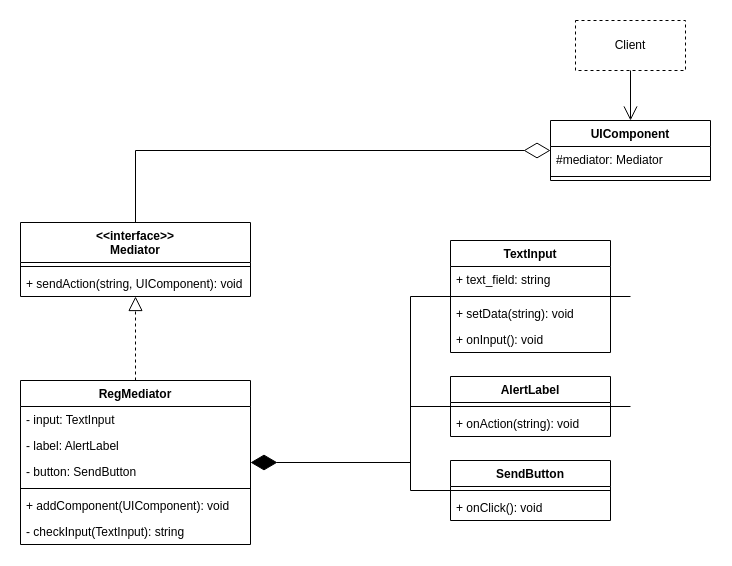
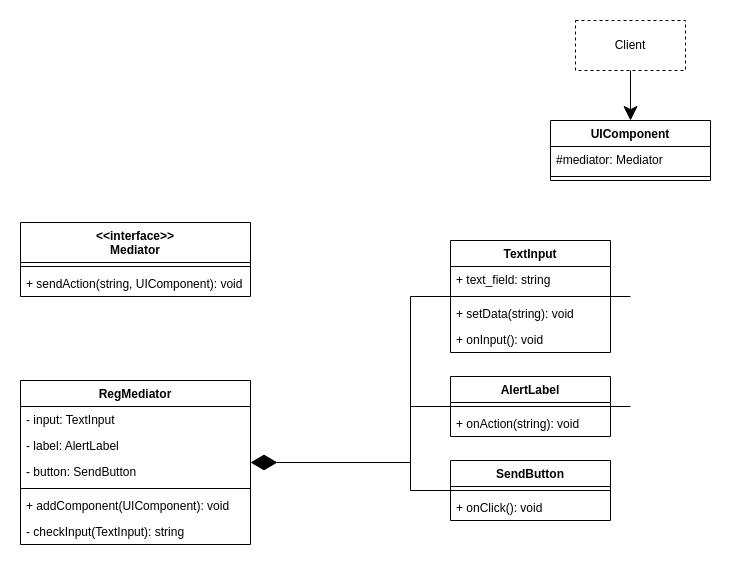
- <mxCell id="34" value="" style="endArrow=open;endFill=1;endSize=12;html=1;rounded=0;" edge="1" parent="1" source="2" target="6"><mxGeometry width="160" relative="1" as="geometry"><mxPoint x="320" y="80" as="sourcePoint" /><mxPoint x="480" y="80" as="targetPoint" /></mxGeometry></mxCell>
+ <mxCell id="34" value="" style="endArrow=classic;endFill=1;endSize=12;html=1;rounded=0;" edge="1" parent="1" source="2" target="6"><mxGeometry width="160" relative="1" as="geometry"><mxPoint x="320" y="80" as="sourcePoint" /><mxPoint x="480" y="80" as="targetPoint" /></mxGeometry></mxCell>
- <mxCell id="33" value="" style="endArrow=diamondThin;endFill=0;endSize=24;html=1;rounded=0;" edge="1" parent="1" source="3" target="6"><mxGeometry width="160" relative="1" as="geometry"><mxPoint x="200" y="150" as="sourcePoint" /><mxPoint x="360" y="150" as="targetPoint" /><Array as="points"><mxPoint x="135" y="150" /></Array></mxGeometry></mxCell>
- <mxCell id="30" value="" style="endArrow=block;dashed=1;endFill=0;endSize=12;html=1;rounded=0;" edge="1" parent="1" source="20" target="3"><mxGeometry width="160" relative="1" as="geometry"><mxPoint x="150" y="570" as="sourcePoint" /><mxPoint x="310" y="570" as="targetPoint" /></mxGeometry></mxCell>
